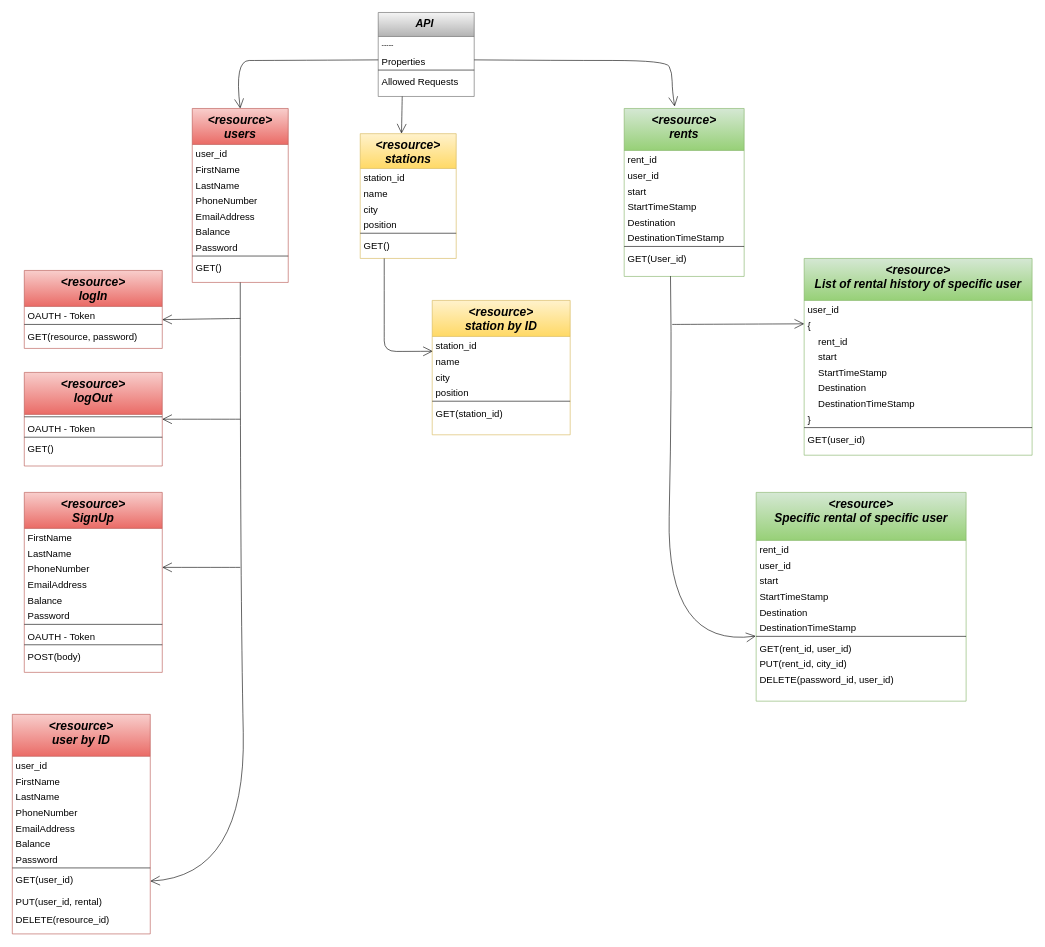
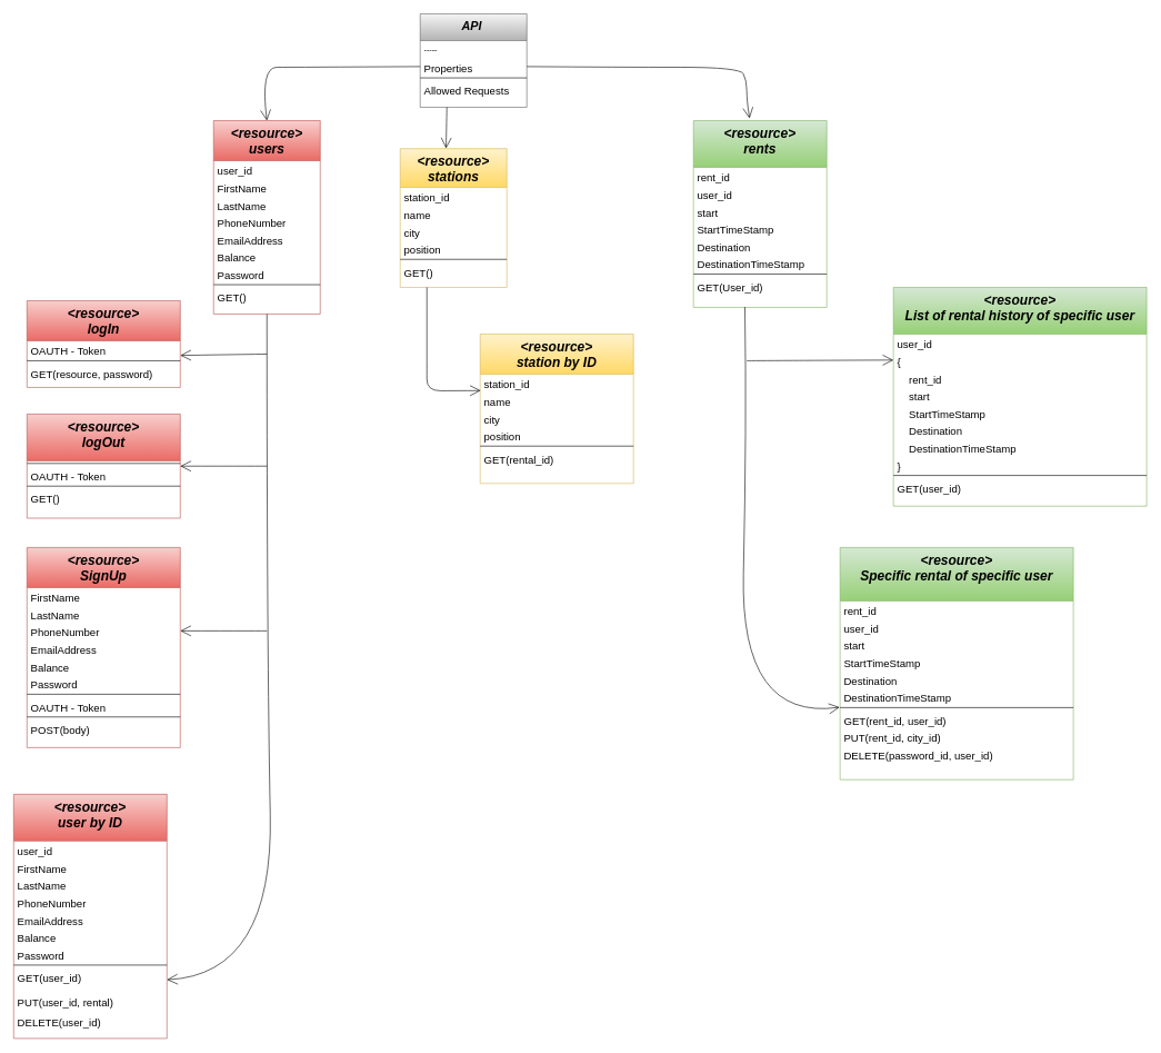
- <mxCell id="103" value="GET(station_id)" style="text;align=left;verticalAlign=top;spacingLeft=4;spacingRight=4;overflow=hidden;rotatable=0;points=[[0,0.5],[1,0.5]];portConstraint=eastwest;rounded=0;shadow=0;html=0;fontSize=16;" parent="97" vertex="1"><mxGeometry y="172" width="230" height="26" as="geometry" /></mxCell>
+ <mxCell id="103" value="GET(rental_id)" style="text;align=left;verticalAlign=top;spacingLeft=4;spacingRight=4;overflow=hidden;rotatable=0;points=[[0,0.5],[1,0.5]];portConstraint=eastwest;rounded=0;shadow=0;html=0;fontSize=16;" parent="97" vertex="1"><mxGeometry y="172" width="230" height="26" as="geometry" /></mxCell>
- <mxCell id="48" value="DELETE(resource_id)" style="text;align=left;verticalAlign=top;spacingLeft=4;spacingRight=4;overflow=hidden;rotatable=0;points=[[0,0.5],[1,0.5]];portConstraint=eastwest;rounded=0;shadow=0;html=0;fontSize=16;" parent="37" vertex="1"><mxGeometry y="326" width="230" height="40" as="geometry" /></mxCell>
+ <mxCell id="48" value="DELETE(user_id)" style="text;align=left;verticalAlign=top;spacingLeft=4;spacingRight=4;overflow=hidden;rotatable=0;points=[[0,0.5],[1,0.5]];portConstraint=eastwest;rounded=0;shadow=0;html=0;fontSize=16;" parent="37" vertex="1"><mxGeometry y="326" width="230" height="40" as="geometry" /></mxCell>
